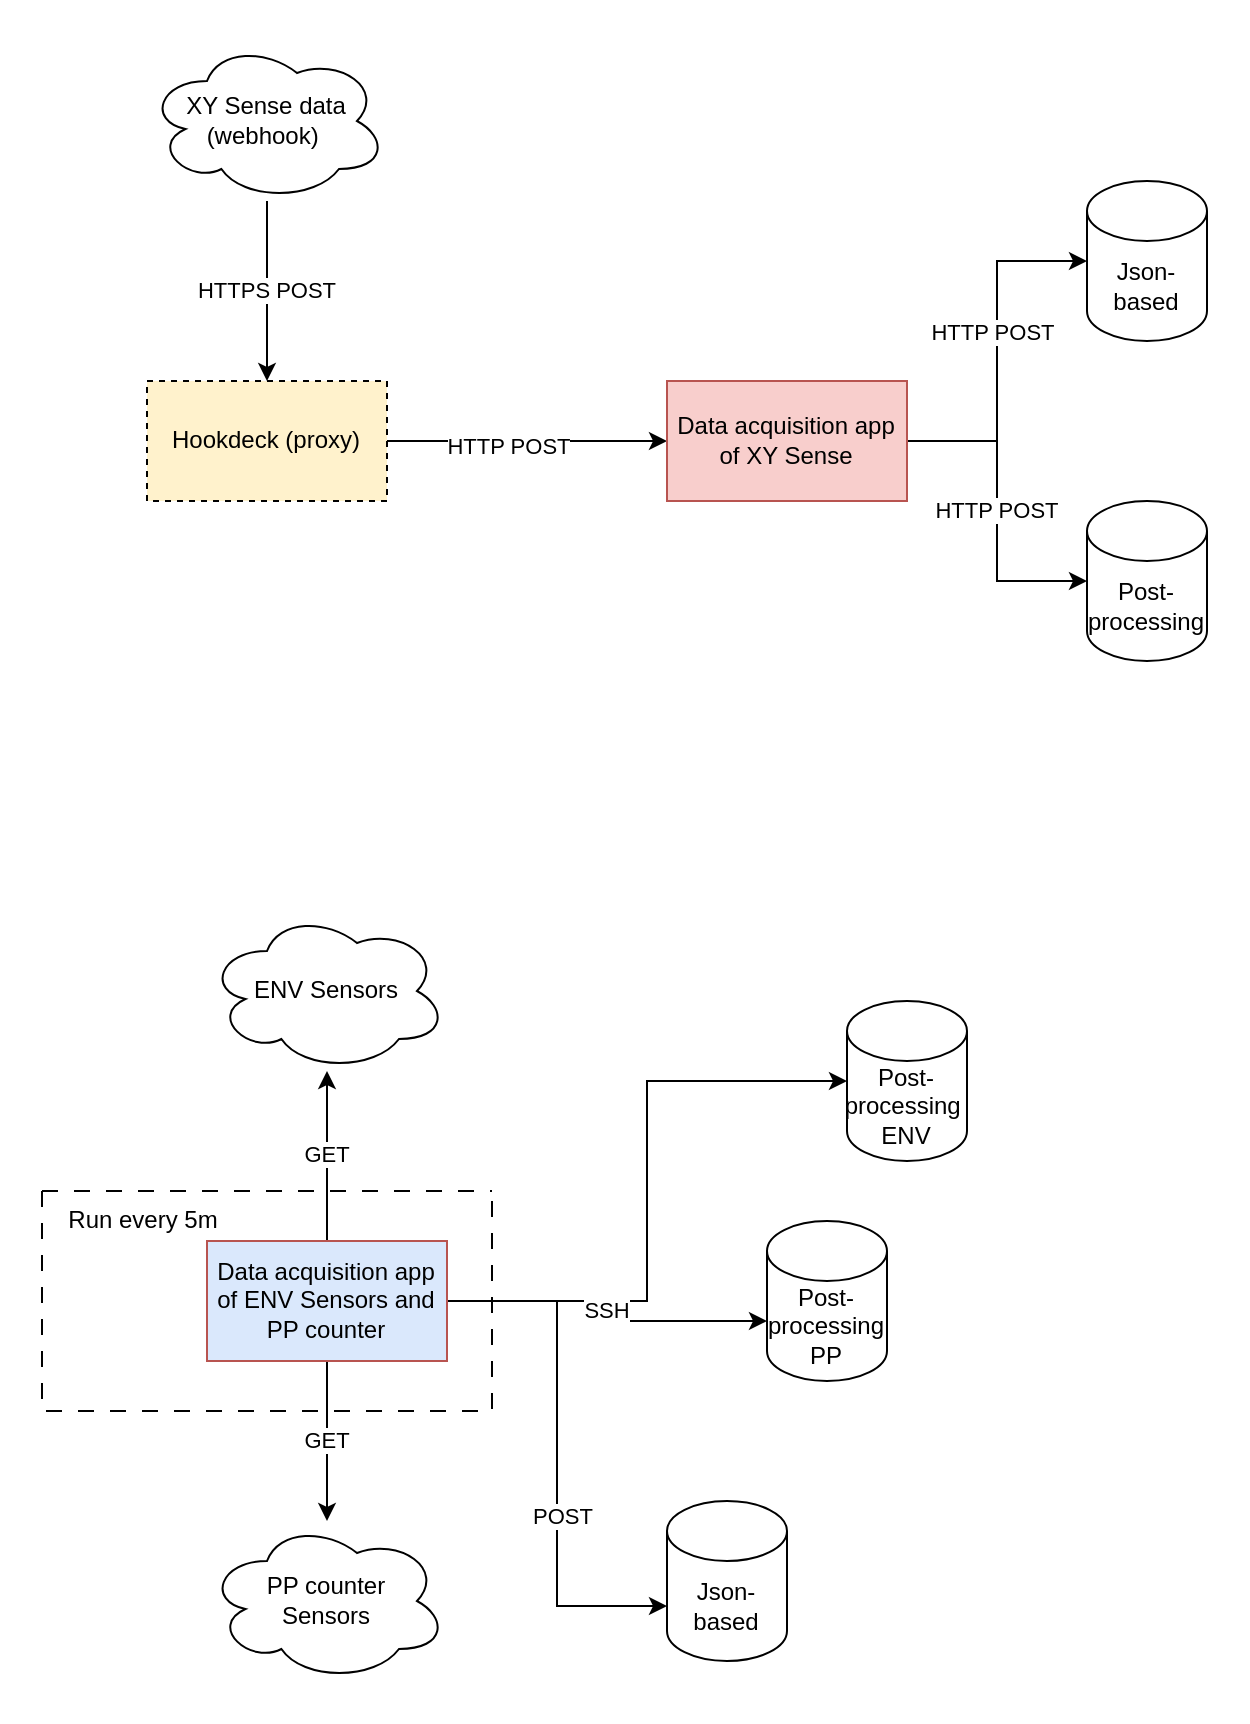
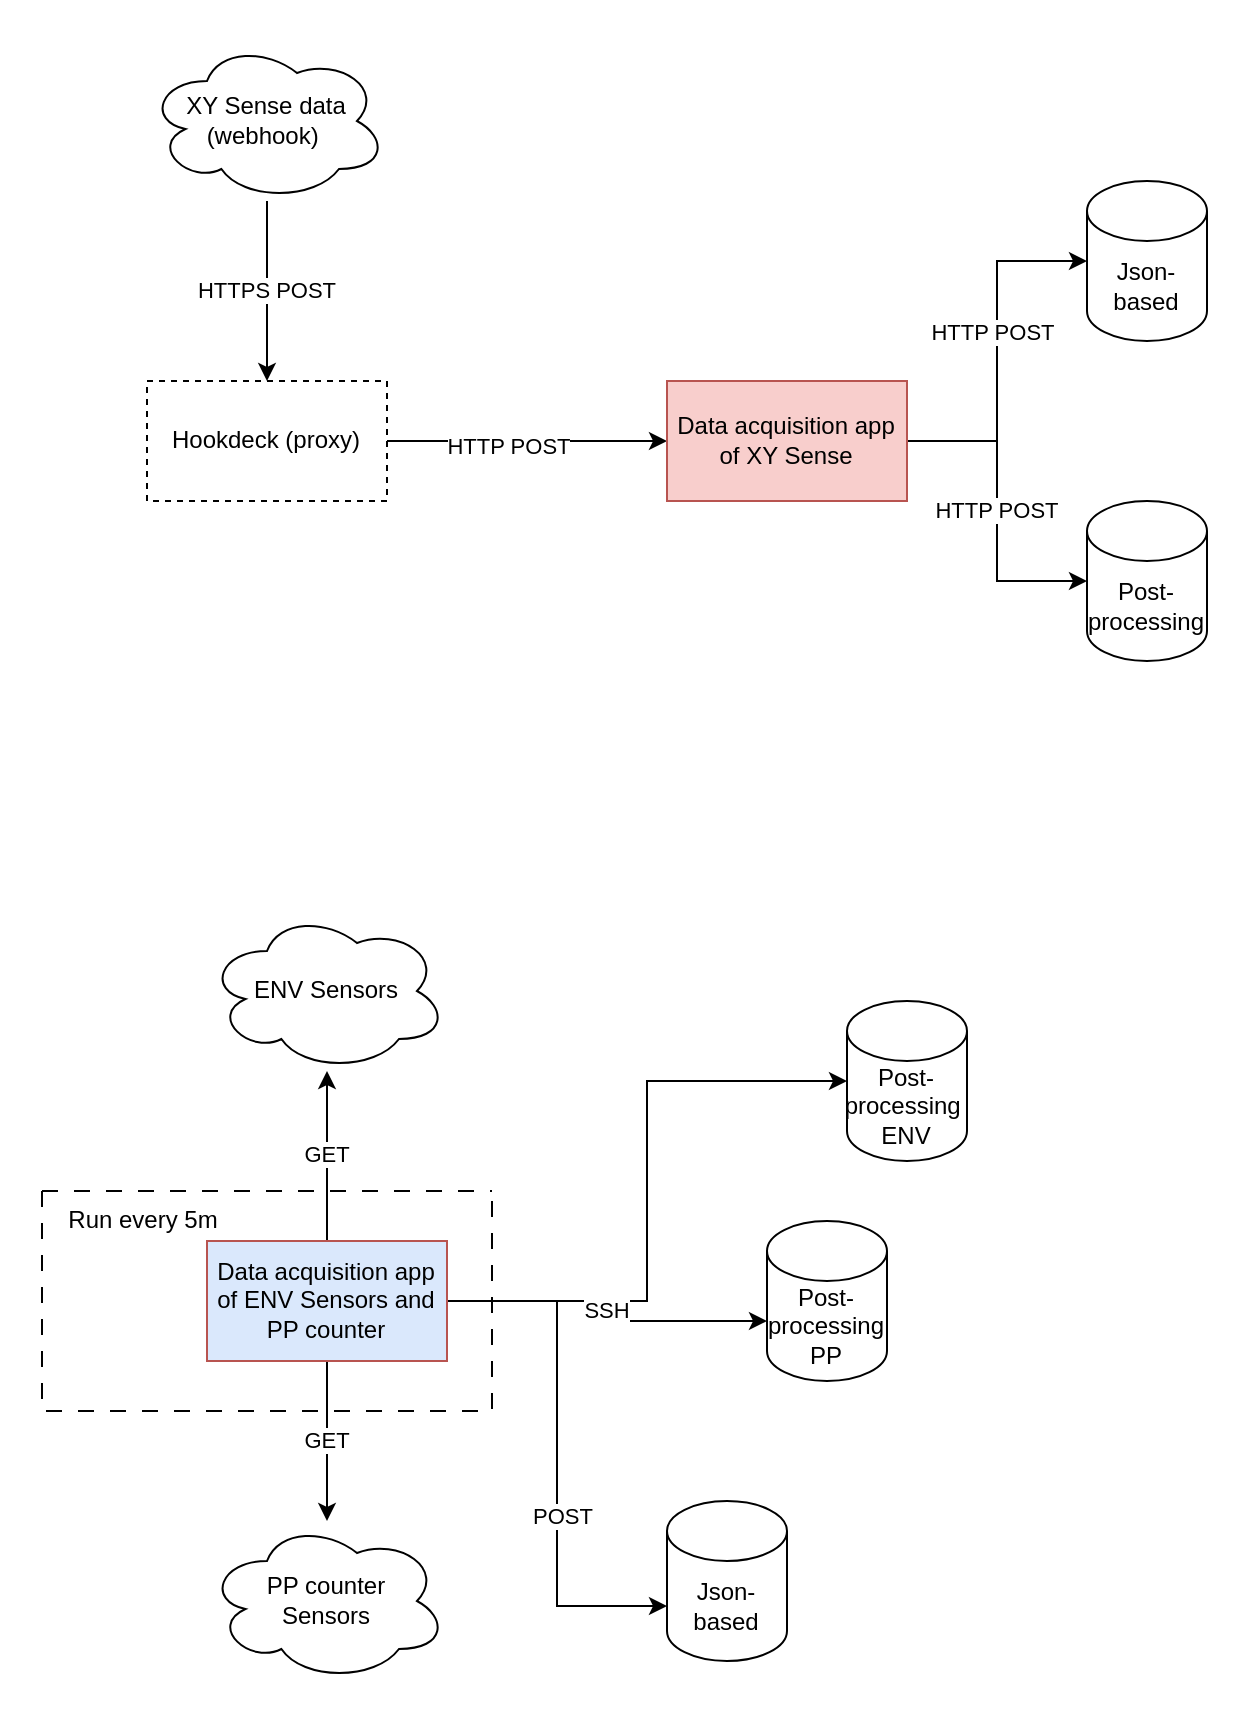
- <mxCell id="6" value="Hookdeck (proxy)" style="rounded=0;whiteSpace=wrap;html=1;dashed=1;fillColor=#fff2cc;" vertex="1" parent="1"><mxGeometry x="73" y="190" width="120" height="60" as="geometry" /></mxCell>
+ <mxCell id="6" value="Hookdeck (proxy)" style="rounded=0;whiteSpace=wrap;html=1;dashed=1;" vertex="1" parent="1"><mxGeometry x="73" y="190" width="120" height="60" as="geometry" /></mxCell>
